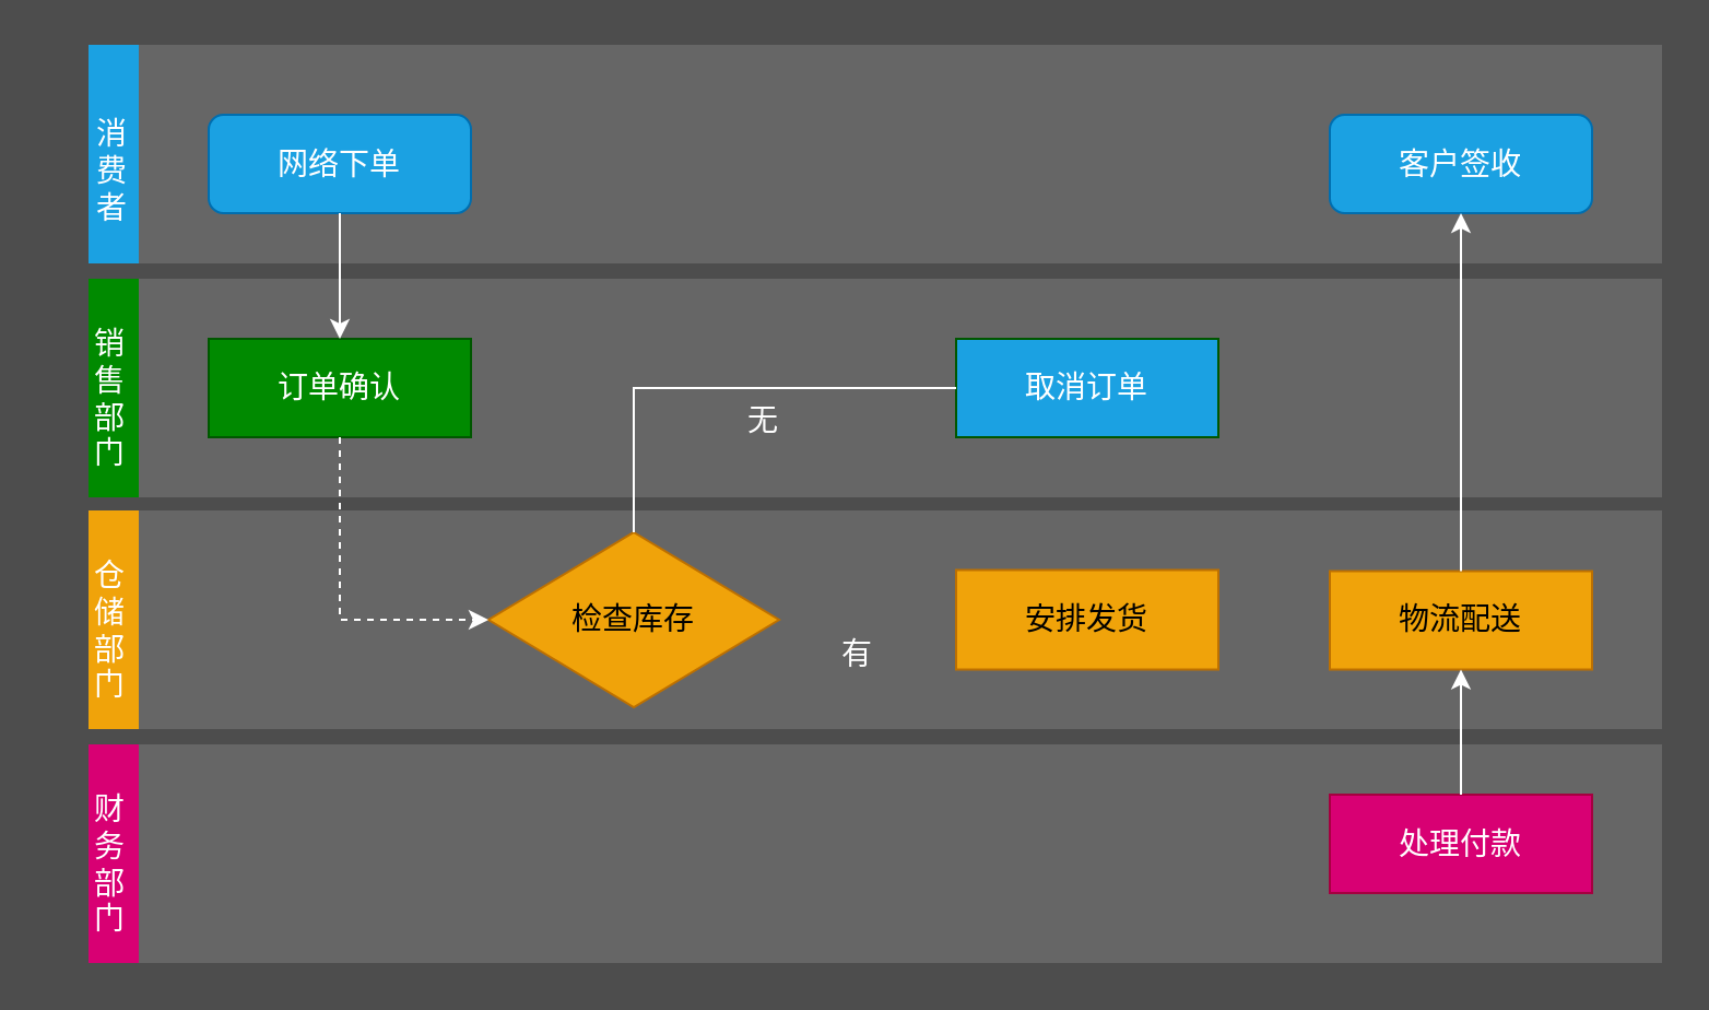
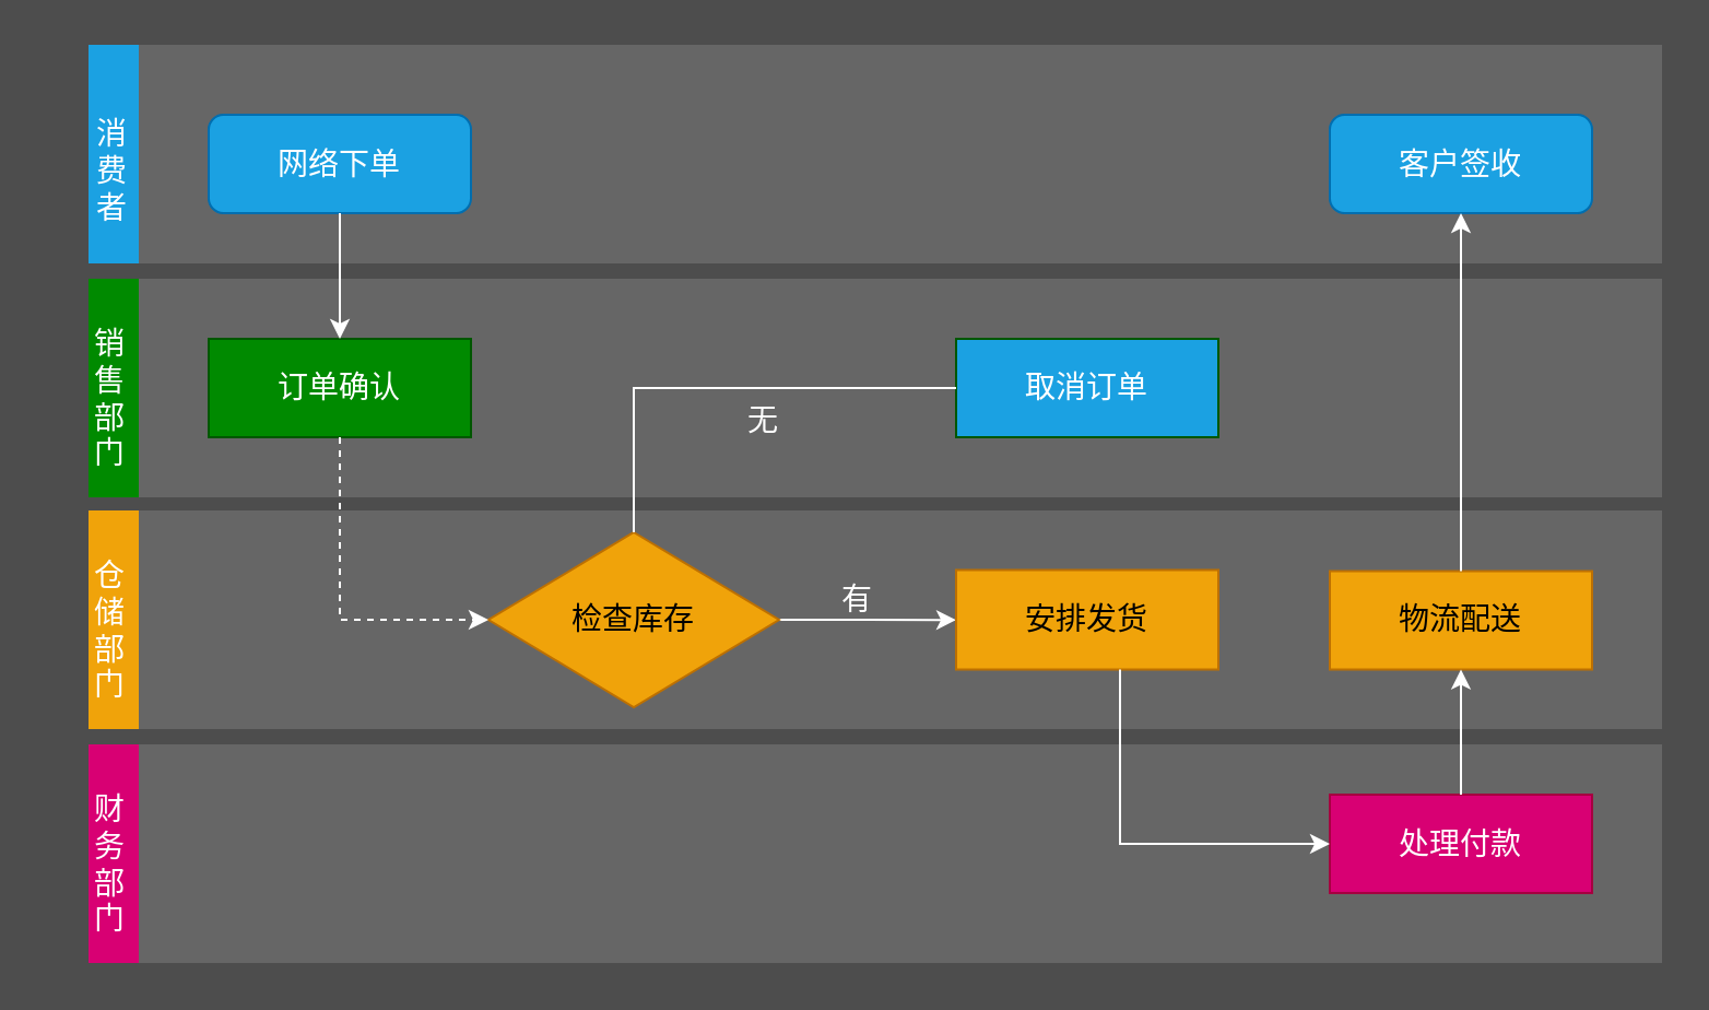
+ <mxCell id="4" value="" style="edgeStyle=orthogonalEdgeStyle;rounded=0;orthogonalLoop=1;jettySize=auto;html=1;fontSize=14;fontColor=#FFFFFF;strokeColor=#FFFFFF;" edge="1" parent="2" source="5" target="6"><mxGeometry relative="1" as="geometry" /></mxCell>
- <mxCell id="7" value="有" style="text;html=1;strokeColor=none;fillColor=none;align=center;verticalAlign=middle;whiteSpace=wrap;rounded=0;shadow=0;fontSize=14;fontColor=#FFFFFF;" vertex="1" parent="2"><mxGeometry x="322" y="51" width="60" height="30" as="geometry" /></mxCell>
+ <mxCell id="7" value="有" style="text;html=1;strokeColor=none;fillColor=none;align=center;verticalAlign=middle;whiteSpace=wrap;rounded=0;shadow=0;fontSize=14;fontColor=#FFFFFF;" vertex="1" parent="2"><mxGeometry x="322" y="26" width="60" height="30" as="geometry" /></mxCell>
+ <mxCell id="24" value="" style="edgeStyle=orthogonalEdgeStyle;rounded=0;orthogonalLoop=1;jettySize=auto;html=1;fontSize=14;fontColor=#FFFFFF;strokeColor=#FFFFFF;entryX=0;entryY=0.5;entryDx=0;entryDy=0;" edge="1" parent="1" source="6" target="20"><mxGeometry relative="1" as="geometry"><Array as="points"><mxPoint x="512" y="386" /></Array></mxGeometry></mxCell>
